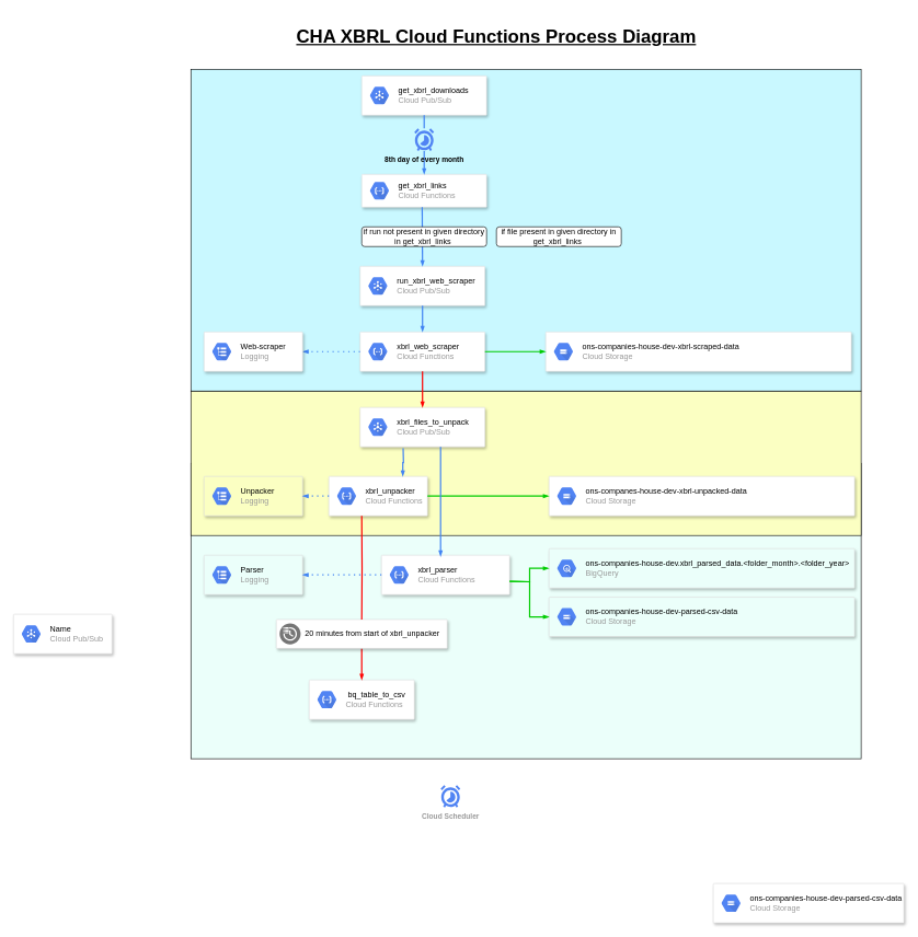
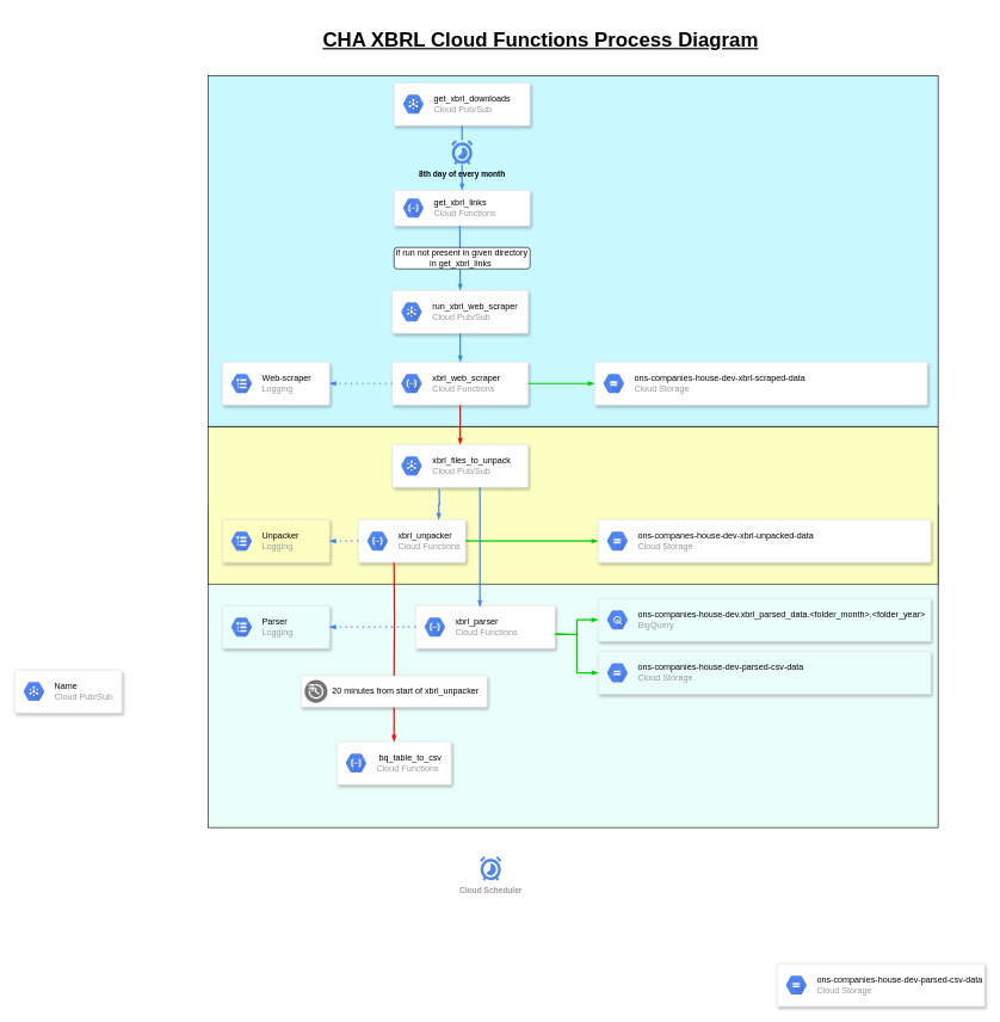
- <mxCell id="56" value="if file present in given directory in get_xbrl_links&amp;nbsp;" style="shape=ext;rounded=1;html=1;whiteSpace=wrap;" vertex="1" parent="1"><mxGeometry x="755" y="345" width="190" height="30" as="geometry" /></mxCell>
